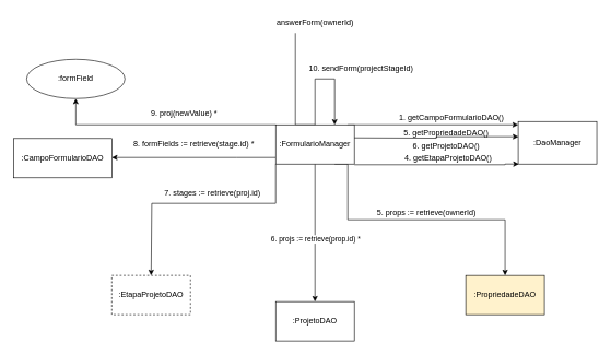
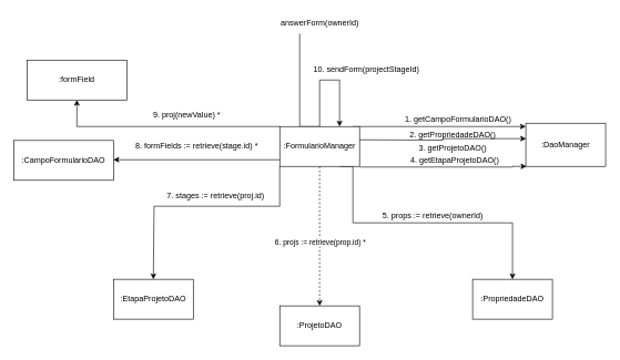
- <mxCell id="30" value=":formField" style="ellipse;whiteSpace=wrap;html=1;" vertex="1" parent="1"><mxGeometry x="40" y="90" width="150" height="60" as="geometry" /></mxCell>
+ <mxCell id="30" value=":formField" style="rounded=0;whiteSpace=wrap;html=1;" vertex="1" parent="1"><mxGeometry x="40" y="90" width="150" height="60" as="geometry" /></mxCell>
- <mxCell id="17" value="5. getPropriedadeDAO()" style="text;html=1;align=center;verticalAlign=middle;resizable=0;points=[];autosize=1;strokeColor=none;fillColor=none;" parent="1" vertex="1"><mxGeometry x="605" y="188" width="150" height="30" as="geometry" /></mxCell>
+ <mxCell id="17" value="2. getPropriedadeDAO()" style="text;html=1;align=center;verticalAlign=middle;resizable=0;points=[];autosize=1;strokeColor=none;fillColor=none;" parent="1" vertex="1"><mxGeometry x="605" y="188" width="150" height="30" as="geometry" /></mxCell>
- <mxCell id="19" value="6. getProjetoDAO()" style="text;html=1;align=center;verticalAlign=middle;resizable=0;points=[];autosize=1;strokeColor=none;fillColor=none;" parent="1" vertex="1"><mxGeometry x="615" y="207" width="130" height="30" as="geometry" /></mxCell>
+ <mxCell id="19" value="3. getProjetoDAO()" style="text;html=1;align=center;verticalAlign=middle;resizable=0;points=[];autosize=1;strokeColor=none;fillColor=none;" parent="1" vertex="1"><mxGeometry x="615" y="207" width="130" height="30" as="geometry" /></mxCell>
- <mxCell id="10" style="edgeStyle=orthogonalEdgeStyle;rounded=0;orthogonalLoop=1;jettySize=auto;html=1;" edge="1" parent="1" source="14" target="18"><mxGeometry relative="1" as="geometry" /></mxCell>
+ <mxCell id="10" style="edgeStyle=orthogonalEdgeStyle;rounded=0;orthogonalLoop=1;jettySize=auto;html=1;dashed=1;" edge="1" parent="1" source="14" target="18"><mxGeometry relative="1" as="geometry" /></mxCell>
- <mxCell id="23" value=":EtapaProjetoDAO" style="rounded=0;whiteSpace=wrap;html=1;dashed=1;" parent="1" vertex="1"><mxGeometry x="170" y="420" width="120" height="60" as="geometry" /></mxCell>
+ <mxCell id="23" value=":EtapaProjetoDAO" style="rounded=0;whiteSpace=wrap;html=1;" parent="1" vertex="1"><mxGeometry x="170" y="420" width="120" height="60" as="geometry" /></mxCell>
- <mxCell id="20" value=":PropriedadeDAO" style="rounded=0;whiteSpace=wrap;html=1;fillColor=#fff2cc;" parent="1" vertex="1"><mxGeometry x="710" y="420" width="120" height="60" as="geometry" /></mxCell>
+ <mxCell id="20" value=":PropriedadeDAO" style="rounded=0;whiteSpace=wrap;html=1;" parent="1" vertex="1"><mxGeometry x="710" y="420" width="120" height="60" as="geometry" /></mxCell>
